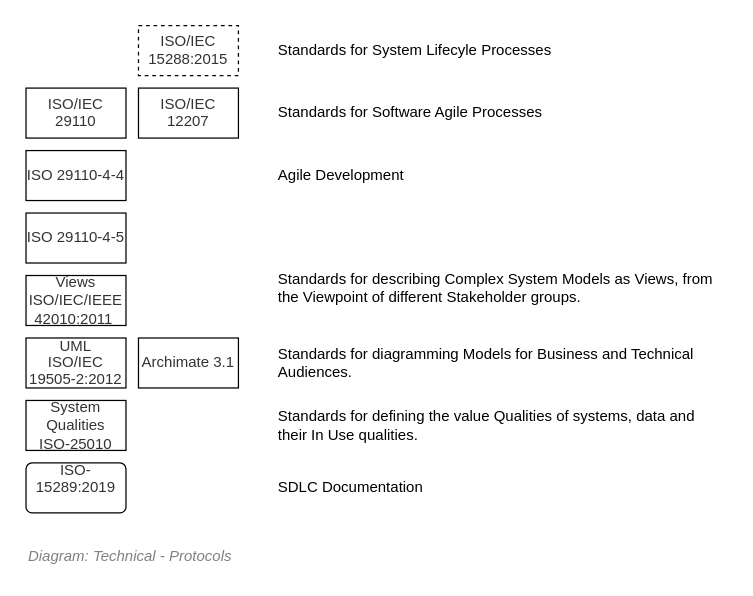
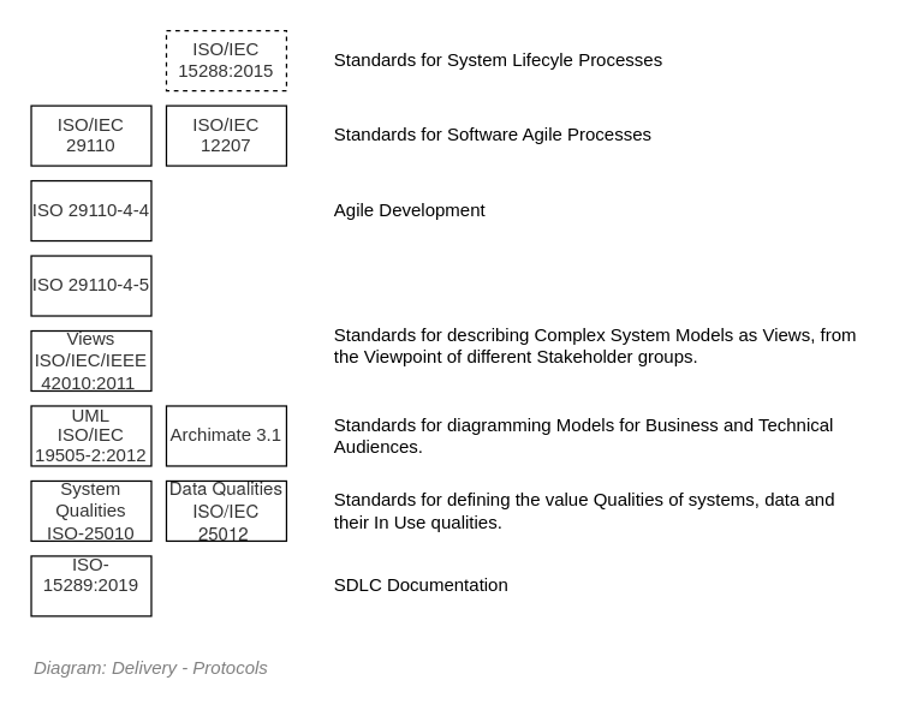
+ <mxCell id="3" value="&lt;span style=&quot;font-family: &amp;quot;helvetica neue&amp;quot;, helvetica, arial, sans-serif; text-align: left; font-size: 12px;&quot;&gt;Data Qualities&lt;br style=&quot;font-size: 12px;&quot;&gt;&lt;font style=&quot;font-size: 12px;&quot;&gt;ISO/IEC 25012&amp;nbsp;&lt;/font&gt;&lt;/span&gt;" style="rounded=0;whiteSpace=wrap;html=1;strokeColor=#000000;fillColor=none;fontSize=11;fontColor=#333333;align=center;labelBackgroundColor=none;overflow=visible;recursiveResize=0;arcSize=12;" vertex="1" parent="1"><mxGeometry x="110" y="320" width="80" height="40" as="geometry" /></mxCell>
- <mxCell id="18" value="&lt;font style=&quot;font-size: 12px&quot;&gt;ISO-15289:2019&lt;br&gt;&lt;br&gt;&lt;/font&gt;" style="whiteSpace=wrap;html=1;strokeColor=#000000;fillColor=none;fontSize=11;fontColor=#333333;align=center;labelBackgroundColor=none;overflow=visible;recursiveResize=0;arcSize=12;rounded=1;" vertex="1" parent="1"><mxGeometry x="20" y="370" width="80" height="40" as="geometry" /></mxCell>
+ <mxCell id="18" value="&lt;font style=&quot;font-size: 12px&quot;&gt;ISO-15289:2019&lt;br&gt;&lt;br&gt;&lt;/font&gt;" style="rounded=0;whiteSpace=wrap;html=1;strokeColor=#000000;fillColor=none;fontSize=11;fontColor=#333333;align=center;labelBackgroundColor=none;overflow=visible;recursiveResize=0;arcSize=12;" vertex="1" parent="1"><mxGeometry x="20" y="370" width="80" height="40" as="geometry" /></mxCell>
- <mxCell id="20" value="&lt;font style=&quot;font-size: 12px&quot;&gt;&lt;span style=&quot;font-size: 12px&quot;&gt;Diagram: &lt;/span&gt;Technical&amp;nbsp;- Protocols&lt;/font&gt;" style="text;strokeColor=none;fillColor=none;html=1;fontSize=12;fontStyle=2;verticalAlign=middle;align=left;shadow=0;glass=0;comic=0;opacity=30;fontColor=#808080;" vertex="1" parent="1"><mxGeometry x="20" y="435" width="520" height="20" as="geometry" /></mxCell>
+ <mxCell id="20" value="&lt;font style=&quot;font-size: 12px&quot;&gt;&lt;span style=&quot;font-size: 12px&quot;&gt;Diagram: &lt;/span&gt;Delivery&amp;nbsp;- Protocols&lt;/font&gt;" style="text;strokeColor=none;fillColor=none;html=1;fontSize=12;fontStyle=2;verticalAlign=middle;align=left;shadow=0;glass=0;comic=0;opacity=30;fontColor=#808080;" vertex="1" parent="1"><mxGeometry x="20" y="435" width="520" height="20" as="geometry" /></mxCell>
